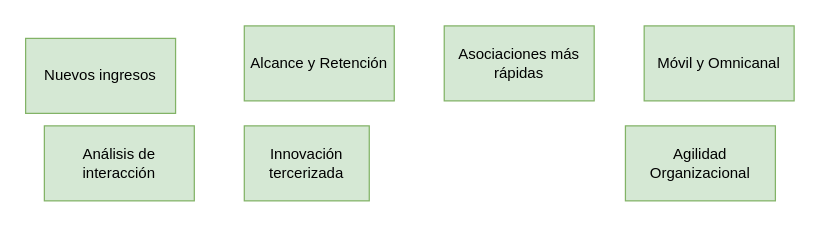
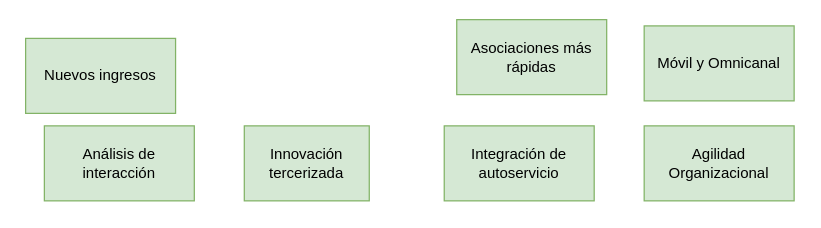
- <mxCell id="3" value="&lt;div&gt;Alcance y Retención&lt;/div&gt;" style="rounded=0;whiteSpace=wrap;html=1;fillColor=#d5e8d4;strokeColor=#82b366;" vertex="1" parent="1"><mxGeometry x="195" y="20" width="120" height="60" as="geometry" /></mxCell>
- <mxCell id="4" value="&lt;div&gt;Asociaciones más rápidas&lt;/div&gt;" style="rounded=0;whiteSpace=wrap;html=1;fillColor=#d5e8d4;strokeColor=#82b366;" vertex="1" parent="1"><mxGeometry x="355" y="20" width="120" height="60" as="geometry" /></mxCell>
+ <mxCell id="4" value="&lt;div&gt;Asociaciones más rápidas&lt;/div&gt;" style="rounded=0;whiteSpace=wrap;html=1;fillColor=#d5e8d4;strokeColor=#82b366;" vertex="1" parent="1"><mxGeometry x="365" y="15" width="120" height="60" as="geometry" /></mxCell>
+ <mxCell id="8" value="&lt;div&gt;Integración de autoservicio&lt;/div&gt;" style="rounded=0;whiteSpace=wrap;html=1;fillColor=#d5e8d4;strokeColor=#82b366;" vertex="1" parent="1"><mxGeometry x="355" y="100" width="120" height="60" as="geometry" /></mxCell>
- <mxCell id="9" value="&lt;div&gt;Agilidad Organizacional&lt;/div&gt;" style="rounded=0;whiteSpace=wrap;html=1;fillColor=#d5e8d4;strokeColor=#82b366;" vertex="1" parent="1"><mxGeometry x="500" y="100" width="120" height="60" as="geometry" /></mxCell>
+ <mxCell id="9" value="&lt;div&gt;Agilidad Organizacional&lt;/div&gt;" style="rounded=0;whiteSpace=wrap;html=1;fillColor=#d5e8d4;strokeColor=#82b366;" vertex="1" parent="1"><mxGeometry x="515" y="100" width="120" height="60" as="geometry" /></mxCell>
